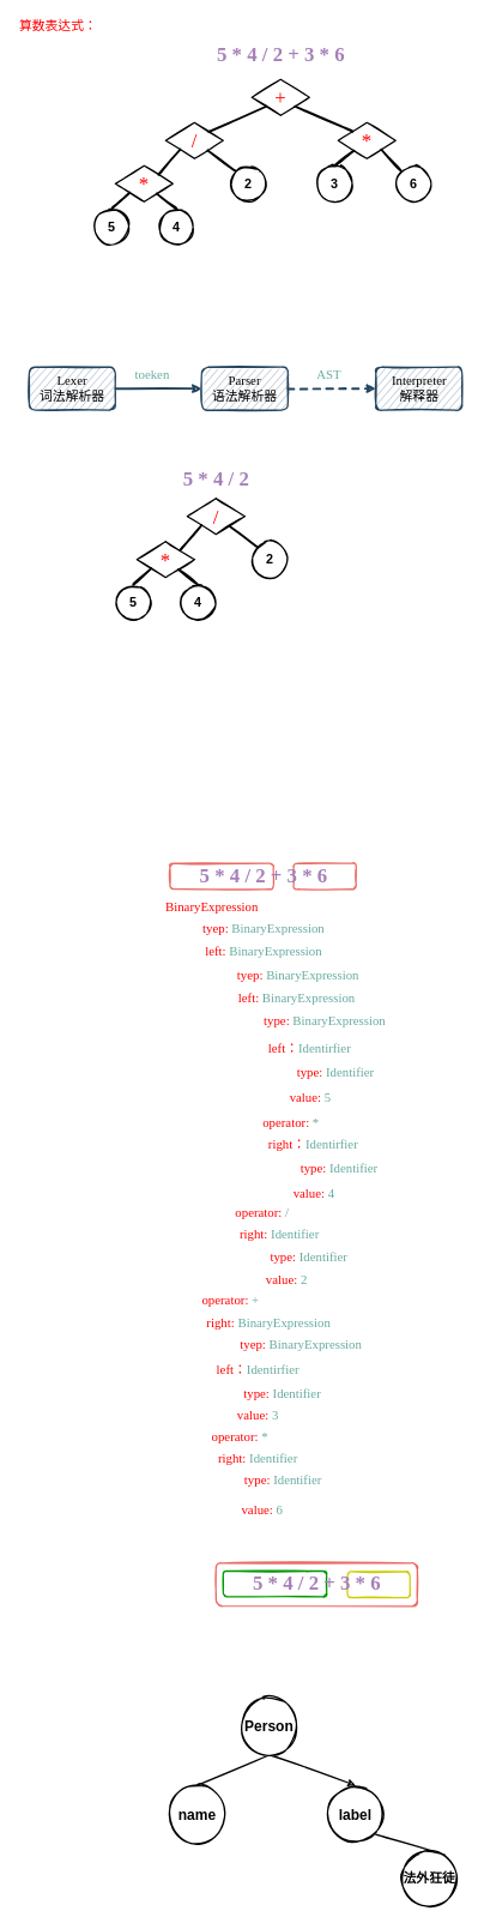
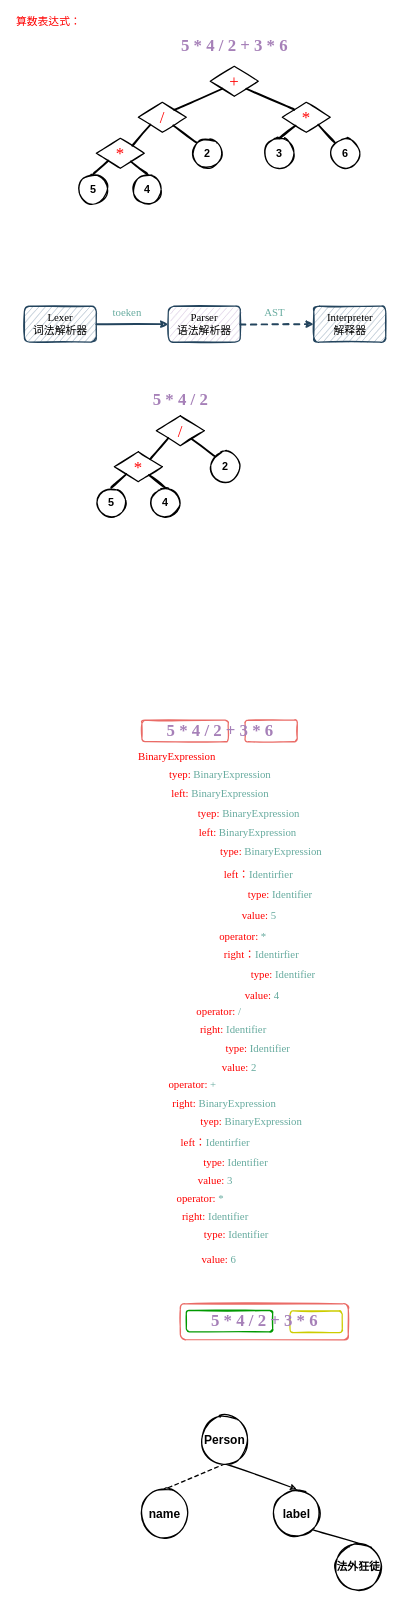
- <mxCell id="69" value="Parser&lt;br&gt;语法解析器" style="rounded=1;whiteSpace=wrap;html=1;shadow=0;sketch=1;fontFamily=Comic Sans MS;fontSize=18;strokeColor=#23445d;strokeWidth=2;fillColor=#bac8d3;" parent="1" vertex="1"><mxGeometry x="280" y="510" width="120" height="60" as="geometry" /></mxCell>
+ <mxCell id="69" value="Parser&lt;br&gt;语法解析器" style="rounded=1;whiteSpace=wrap;html=1;shadow=0;sketch=1;fontFamily=Comic Sans MS;fontSize=18;strokeColor=#23445d;strokeWidth=2;fillColor=#e1d5e7;" parent="1" vertex="1"><mxGeometry x="280" y="510" width="120" height="60" as="geometry" /></mxCell>
- <mxCell id="82" style="rounded=0;orthogonalLoop=1;jettySize=auto;html=1;exitX=0.5;exitY=1;exitDx=0;exitDy=0;entryX=0.5;entryY=0;entryDx=0;entryDy=0;fontSize=20;fontColor=#000000;strokeWidth=2;endArrow=none;endFill=0;sketch=1;" edge="1" parent="1" source="84" target="85"><mxGeometry relative="1" as="geometry" /></mxCell>
+ <mxCell id="82" style="rounded=0;orthogonalLoop=1;jettySize=auto;html=1;exitX=0.5;exitY=1;exitDx=0;exitDy=0;entryX=0.5;entryY=0;entryDx=0;entryDy=0;fontSize=20;fontColor=#000000;strokeWidth=2;endArrow=none;endFill=0;sketch=1;dashed=1;" edge="1" parent="1" source="84" target="85"><mxGeometry relative="1" as="geometry" /></mxCell>
